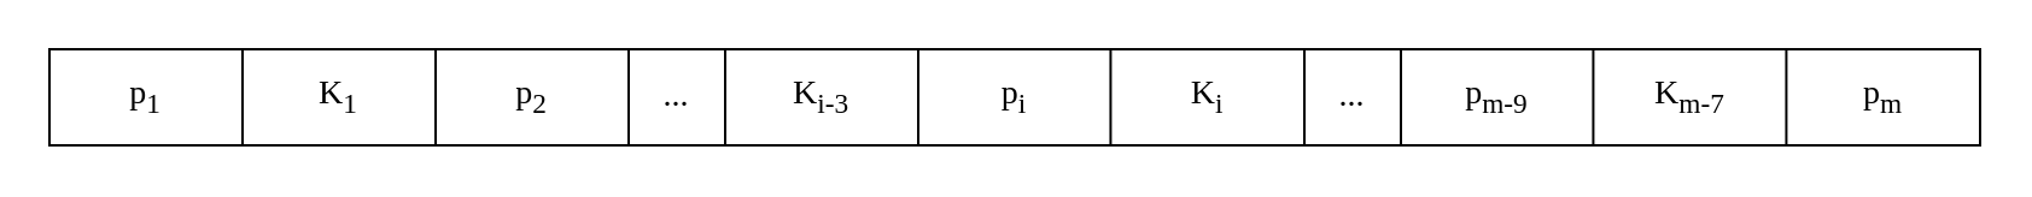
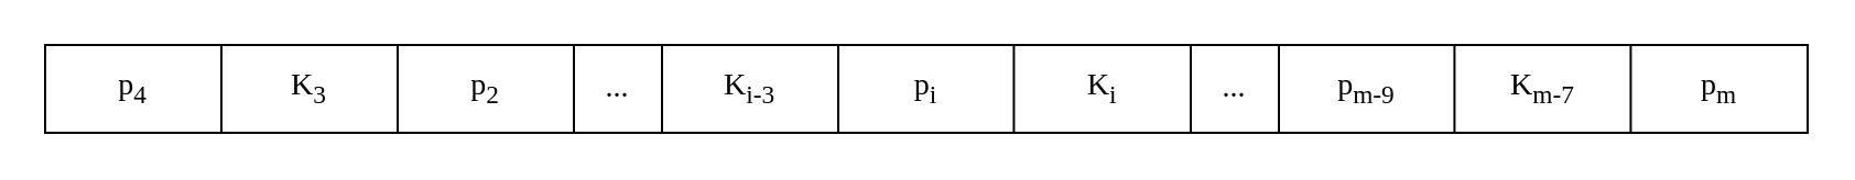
- <mxCell id="9" value="p&lt;sub&gt;1&lt;/sub&gt;" style="text;html=1;strokeColor=none;fillColor=none;align=center;verticalAlign=middle;whiteSpace=wrap;rounded=0;fontFamily=Times New Roman;fontSize=14;" vertex="1" parent="1"><mxGeometry y="20" width="80" height="40" as="geometry" x="20" /></mxCell>
+ <mxCell id="9" value="p&lt;sub&gt;4&lt;/sub&gt;" style="text;html=1;strokeColor=none;fillColor=none;align=center;verticalAlign=middle;whiteSpace=wrap;rounded=0;fontFamily=Times New Roman;fontSize=14;" vertex="1" parent="1"><mxGeometry y="20" width="80" height="40" as="geometry" x="20" /></mxCell>
- <mxCell id="10" value="K&lt;sub&gt;1&lt;/sub&gt;" style="text;html=1;strokeColor=none;fillColor=none;align=center;verticalAlign=middle;whiteSpace=wrap;rounded=0;fontFamily=Times New Roman;fontSize=14;" vertex="1" parent="1"><mxGeometry x="100" y="20" width="80" height="40" as="geometry" /></mxCell>
+ <mxCell id="10" value="K&lt;sub&gt;3&lt;/sub&gt;" style="text;html=1;strokeColor=none;fillColor=none;align=center;verticalAlign=middle;whiteSpace=wrap;rounded=0;fontFamily=Times New Roman;fontSize=14;" vertex="1" parent="1"><mxGeometry x="100" y="20" width="80" height="40" as="geometry" /></mxCell>
